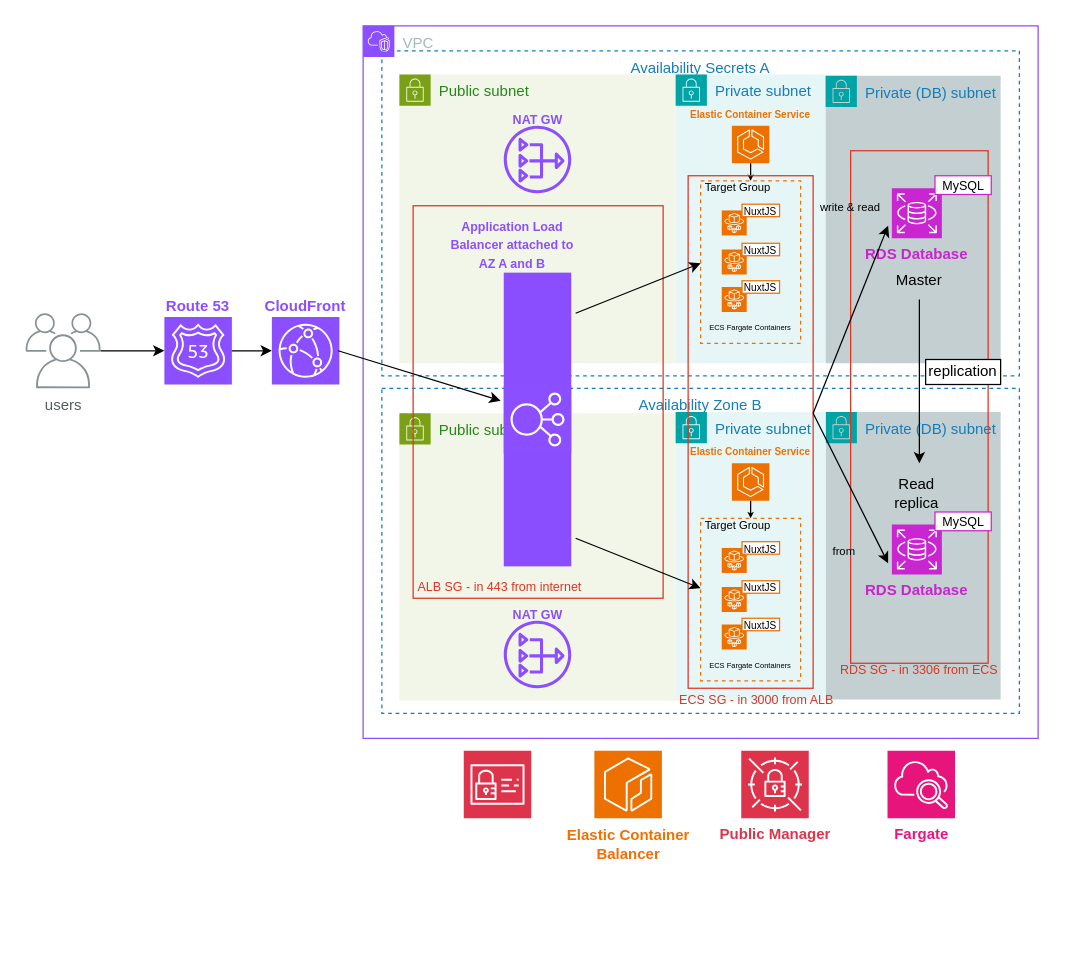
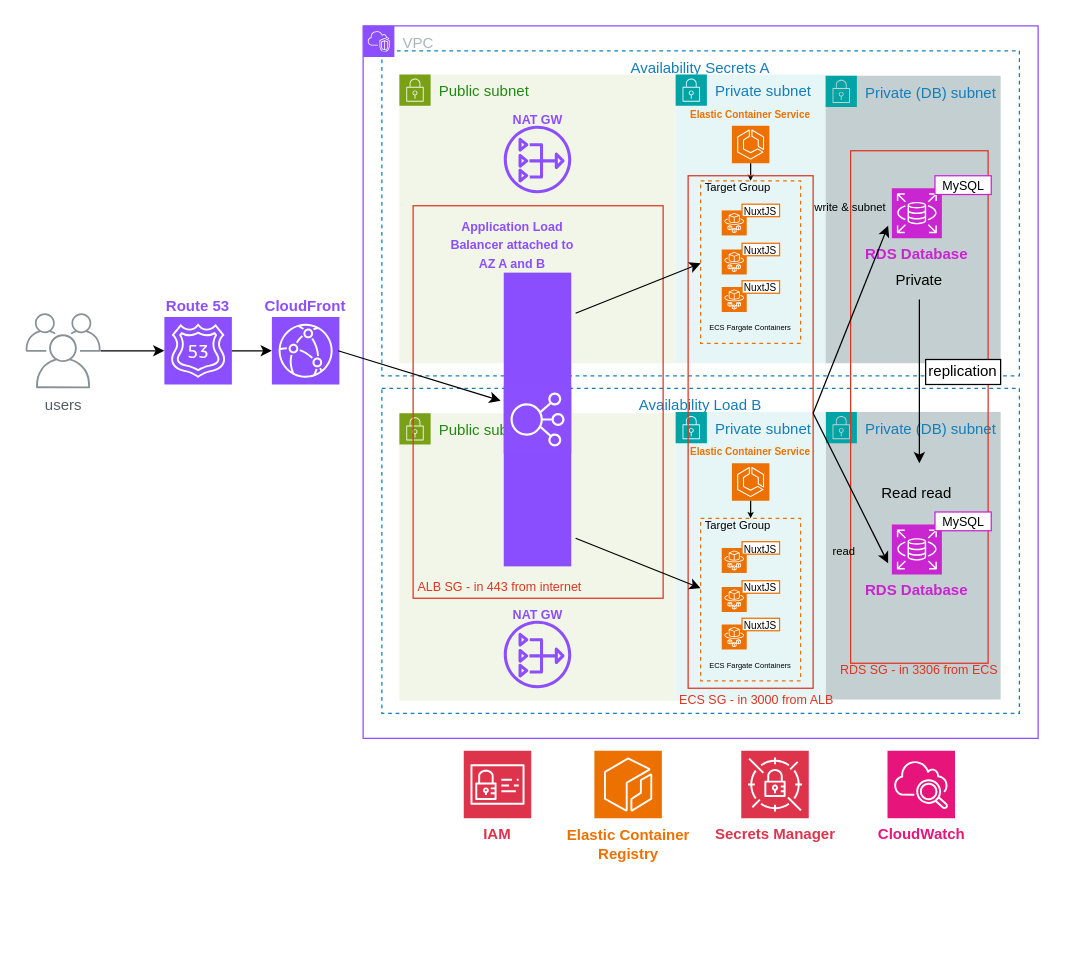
- <mxCell id="97" value="&lt;font style=&quot;font-size: 9px;&quot;&gt;write &amp;amp; read&lt;/font&gt;" style="text;html=1;align=center;verticalAlign=middle;whiteSpace=wrap;rounded=0;" vertex="1" parent="1"><mxGeometry x="650" y="150" width="60" height="30" as="geometry" /></mxCell>
+ <mxCell id="97" value="&lt;font style=&quot;font-size: 9px;&quot;&gt;write &amp;amp; subnet&lt;/font&gt;" style="text;html=1;align=center;verticalAlign=middle;whiteSpace=wrap;rounded=0;" vertex="1" parent="1"><mxGeometry x="650" y="150" width="60" height="30" as="geometry" /></mxCell>
- <mxCell id="95" value="Master" style="text;html=1;align=center;verticalAlign=middle;whiteSpace=wrap;rounded=0;" vertex="1" parent="1"><mxGeometry x="705" y="209" width="60" height="30" as="geometry" /></mxCell>
+ <mxCell id="95" value="Private" style="text;html=1;align=center;verticalAlign=middle;whiteSpace=wrap;rounded=0;" vertex="1" parent="1"><mxGeometry x="705" y="209" width="60" height="30" as="geometry" /></mxCell>
- <mxCell id="13" value="Availability Zone B" style="fillColor=none;strokeColor=#147EBA;dashed=1;verticalAlign=top;fontStyle=0;fontColor=#147EBA;whiteSpace=wrap;html=1;movable=0;resizable=0;rotatable=0;deletable=0;editable=0;locked=1;connectable=0;" vertex="1" parent="1"><mxGeometry x="305" y="310" width="510" height="260" as="geometry" /></mxCell>
+ <mxCell id="13" value="Availability Load B" style="fillColor=none;strokeColor=#147EBA;dashed=1;verticalAlign=top;fontStyle=0;fontColor=#147EBA;whiteSpace=wrap;html=1;movable=0;resizable=0;rotatable=0;deletable=0;editable=0;locked=1;connectable=0;" vertex="1" parent="1"><mxGeometry x="305" y="310" width="510" height="260" as="geometry" /></mxCell>
- <mxCell id="96" value="Read replica" style="text;html=1;align=center;verticalAlign=middle;whiteSpace=wrap;rounded=0;" vertex="1" parent="1"><mxGeometry x="703" y="379" width="60" height="30" as="geometry" /></mxCell>
+ <mxCell id="96" value="Read read" style="text;html=1;align=center;verticalAlign=middle;whiteSpace=wrap;rounded=0;" vertex="1" parent="1"><mxGeometry x="703" y="379" width="60" height="30" as="geometry" /></mxCell>
- <mxCell id="98" value="&lt;font style=&quot;font-size: 9px;&quot;&gt;from&lt;/font&gt;" style="text;html=1;align=center;verticalAlign=middle;whiteSpace=wrap;rounded=0;" vertex="1" parent="1"><mxGeometry x="645" y="425" width="60" height="30" as="geometry" /></mxCell>
+ <mxCell id="98" value="&lt;font style=&quot;font-size: 9px;&quot;&gt;read&lt;/font&gt;" style="text;html=1;align=center;verticalAlign=middle;whiteSpace=wrap;rounded=0;" vertex="1" parent="1"><mxGeometry x="645" y="425" width="60" height="30" as="geometry" /></mxCell>
+ <mxCell id="88" value="&lt;font style=&quot;color: light-dark(rgb(221, 52, 76), rgb(237, 237, 237));&quot;&gt;&lt;b style=&quot;&quot;&gt;IAM&lt;/b&gt;&lt;/font&gt;" style="text;html=1;align=center;verticalAlign=middle;whiteSpace=wrap;rounded=0;" vertex="1" parent="81"><mxGeometry y="54" width="54.5" height="26" as="geometry" /></mxCell>
- <mxCell id="85" value="&lt;font style=&quot;color: light-dark(rgb(220, 53, 76), rgb(237, 237, 237));&quot;&gt;&lt;b style=&quot;&quot;&gt;Public Manager&lt;/b&gt;&lt;/font&gt;" style="text;html=1;align=center;verticalAlign=middle;whiteSpace=wrap;rounded=0;" vertex="1" parent="81"><mxGeometry x="199.5" y="52" width="100" height="30" as="geometry" /></mxCell>
+ <mxCell id="85" value="&lt;font style=&quot;color: light-dark(rgb(220, 53, 76), rgb(237, 237, 237));&quot;&gt;&lt;b style=&quot;&quot;&gt;Secrets Manager&lt;/b&gt;&lt;/font&gt;" style="text;html=1;align=center;verticalAlign=middle;whiteSpace=wrap;rounded=0;" vertex="1" parent="81"><mxGeometry x="199.5" y="52" width="100" height="30" as="geometry" /></mxCell>
- <mxCell id="86" value="&lt;font style=&quot;color: light-dark(rgb(231, 22, 123), rgb(237, 237, 237));&quot;&gt;&lt;b style=&quot;&quot;&gt;Fargate&lt;/b&gt;&lt;/font&gt;" style="text;html=1;align=center;verticalAlign=middle;whiteSpace=wrap;rounded=0;" vertex="1" parent="81"><mxGeometry x="331.5" y="52" width="70" height="30" as="geometry" /></mxCell>
+ <mxCell id="86" value="&lt;font style=&quot;color: light-dark(rgb(231, 22, 123), rgb(237, 237, 237));&quot;&gt;&lt;b style=&quot;&quot;&gt;CloudWatch&lt;/b&gt;&lt;/font&gt;" style="text;html=1;align=center;verticalAlign=middle;whiteSpace=wrap;rounded=0;" vertex="1" parent="81"><mxGeometry x="331.5" y="52" width="70" height="30" as="geometry" /></mxCell>
- <mxCell id="80" value="&lt;font style=&quot;color: light-dark(rgb(238, 113, 0), rgb(237, 237, 237));&quot;&gt;&lt;b&gt;Elastic Container Balancer&lt;/b&gt;&lt;/font&gt;" style="text;html=1;align=center;verticalAlign=middle;whiteSpace=wrap;rounded=0;" vertex="1" parent="79"><mxGeometry x="81.5" y="50" width="101" height="50" as="geometry" /></mxCell>
+ <mxCell id="80" value="&lt;font style=&quot;color: light-dark(rgb(238, 113, 0), rgb(237, 237, 237));&quot;&gt;&lt;b&gt;Elastic Container Registry&lt;/b&gt;&lt;/font&gt;" style="text;html=1;align=center;verticalAlign=middle;whiteSpace=wrap;rounded=0;" vertex="1" parent="79"><mxGeometry x="81.5" y="50" width="101" height="50" as="geometry" /></mxCell>
